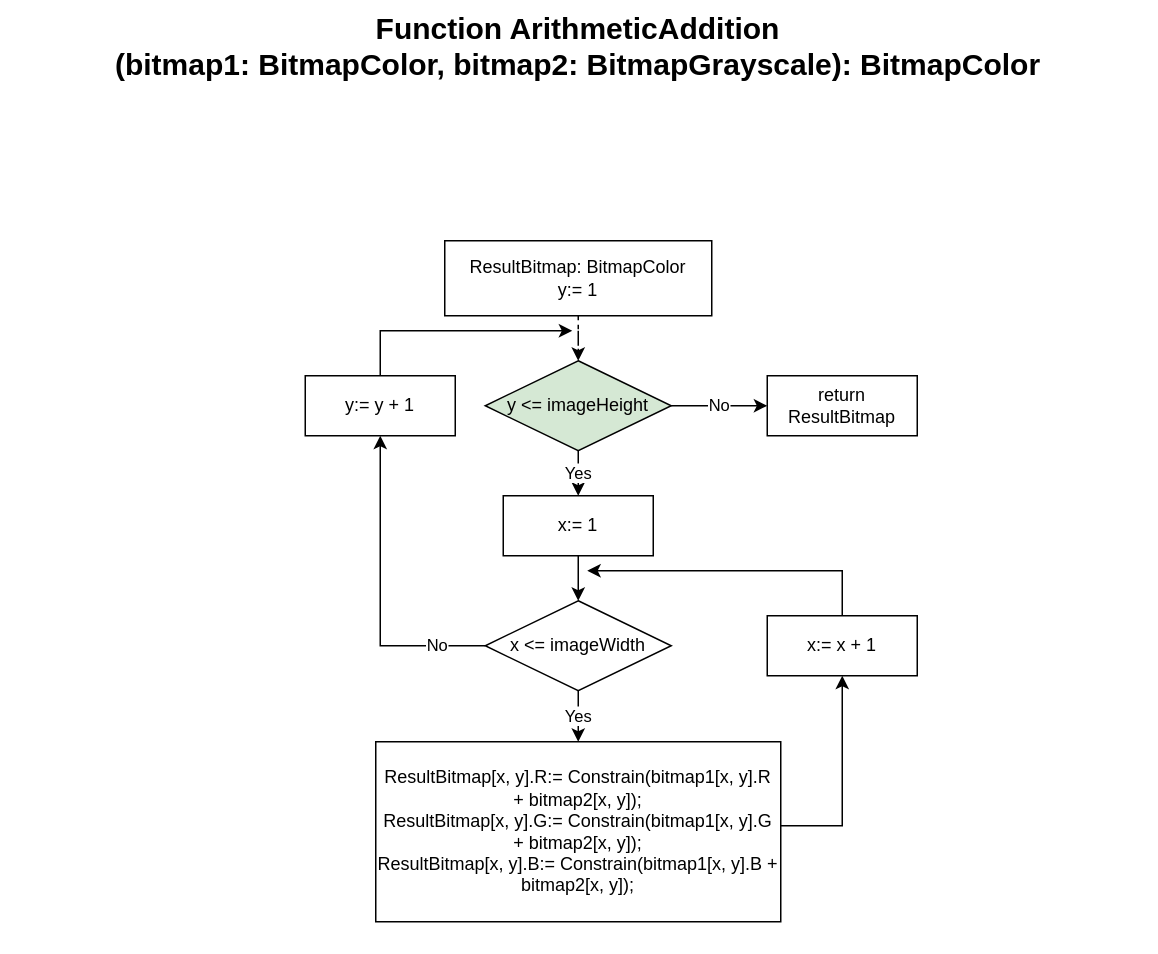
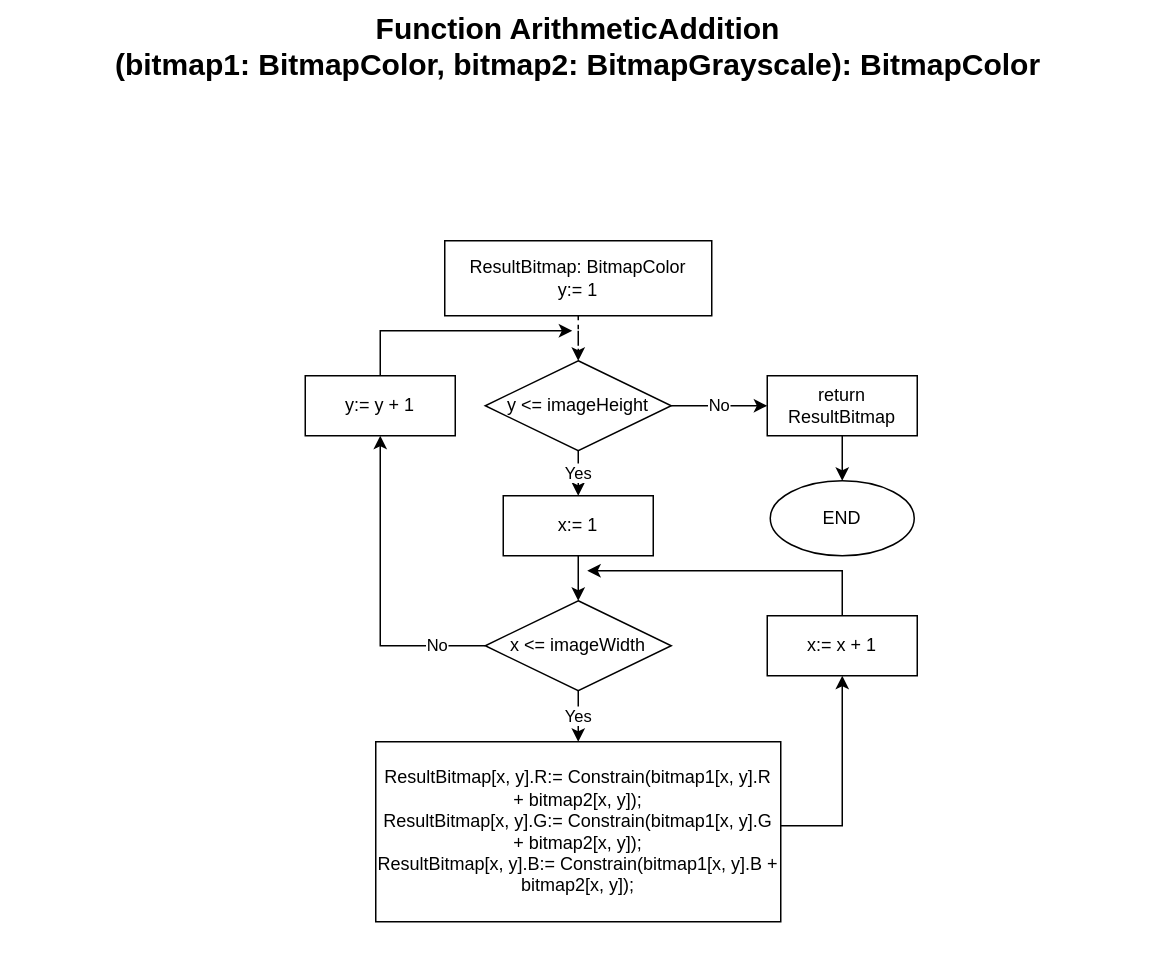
- <mxCell id="7" value="y &amp;lt;= imageHeight" style="rhombus;whiteSpace=wrap;html=1;fillColor=#d5e8d4;" parent="1" vertex="1"><mxGeometry x="323" y="240" width="124" height="60" as="geometry" /></mxCell>
+ <mxCell id="7" value="y &amp;lt;= imageHeight" style="rhombus;whiteSpace=wrap;html=1;" parent="1" vertex="1"><mxGeometry x="323" y="240" width="124" height="60" as="geometry" /></mxCell>
+ <mxCell id="19" value="" style="edgeStyle=orthogonalEdgeStyle;rounded=0;orthogonalLoop=1;jettySize=auto;html=1;" parent="1" source="20" target="21" edge="1"><mxGeometry relative="1" as="geometry" /></mxCell>
+ <mxCell id="21" value="END" style="ellipse;whiteSpace=wrap;html=1;" parent="1" vertex="1"><mxGeometry x="513" y="320" width="96" height="50" as="geometry" /></mxCell>
